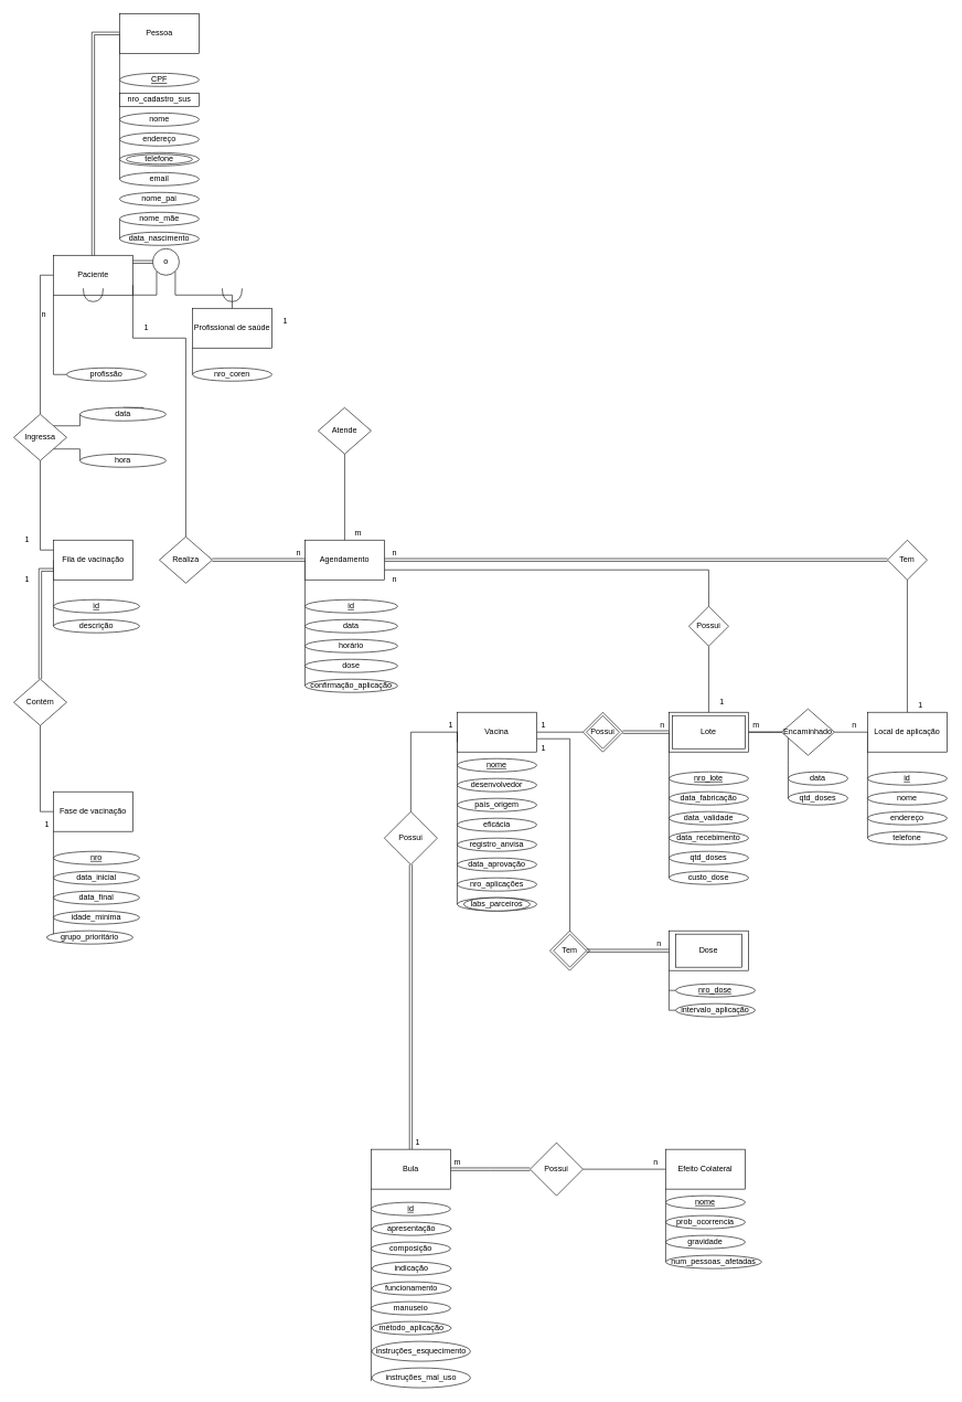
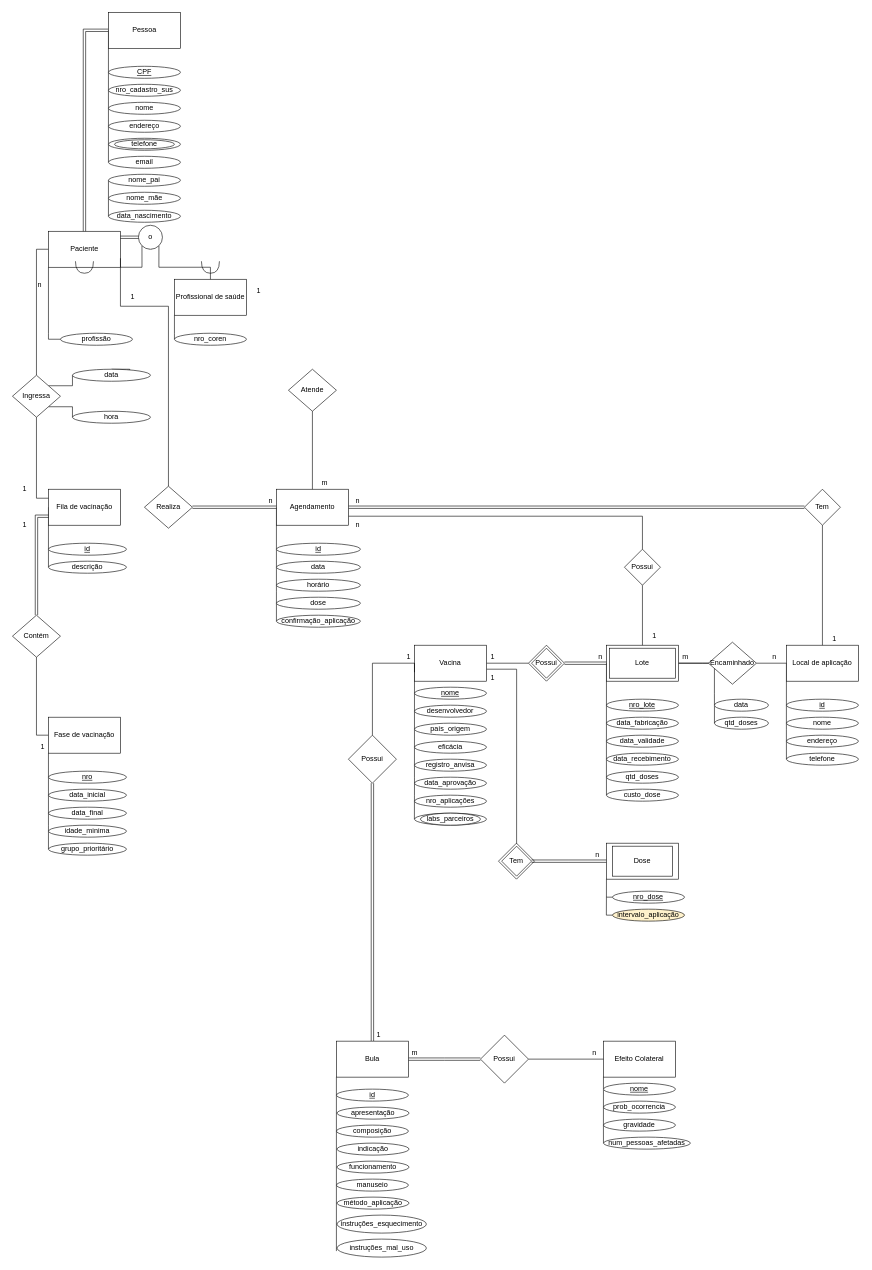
- <mxCell id="53" value="nro_cadastro_sus" style="whiteSpace=wrap;html=1;rounded=0;" parent="1" vertex="1"><mxGeometry x="180" y="140" width="120" height="20" as="geometry" /></mxCell>
+ <mxCell id="53" value="nro_cadastro_sus" style="ellipse;whiteSpace=wrap;html=1;" parent="1" vertex="1"><mxGeometry x="180" y="140" width="120" height="20" as="geometry" /></mxCell>
+ <mxCell id="59" style="edgeStyle=orthogonalEdgeStyle;rounded=0;orthogonalLoop=1;jettySize=auto;html=1;exitX=0;exitY=0.5;exitDx=0;exitDy=0;entryX=0;entryY=0.5;entryDx=0;entryDy=0;endArrow=none;endFill=0;" parent="1" source="60" target="62" edge="1"><mxGeometry relative="1" as="geometry" /></mxCell>
- <mxCell id="43" value="&lt;font style=&quot;vertical-align: inherit&quot;&gt;&lt;font style=&quot;vertical-align: inherit&quot;&gt;grupo_prioritário&lt;/font&gt;&lt;/font&gt;" style="ellipse;whiteSpace=wrap;html=1;" parent="1" vertex="1"><mxGeometry x="70" y="1405" width="130" height="20" as="geometry" /></mxCell>
+ <mxCell id="43" value="&lt;font style=&quot;vertical-align: inherit&quot;&gt;&lt;font style=&quot;vertical-align: inherit&quot;&gt;grupo_prioritário&lt;/font&gt;&lt;/font&gt;" style="ellipse;whiteSpace=wrap;html=1;" parent="1" vertex="1"><mxGeometry x="80" y="1405" width="130" height="20" as="geometry" /></mxCell>
- <mxCell id="16" value="intervalo_aplicação" style="ellipse;whiteSpace=wrap;html=1;" parent="1" vertex="1"><mxGeometry x="1020.21" y="1515" width="120" height="20" as="geometry" /></mxCell>
+ <mxCell id="16" value="intervalo_aplicação" style="ellipse;whiteSpace=wrap;html=1;fillColor=#fff2cc;" parent="1" vertex="1"><mxGeometry x="1020.21" y="1515" width="120" height="20" as="geometry" /></mxCell>
